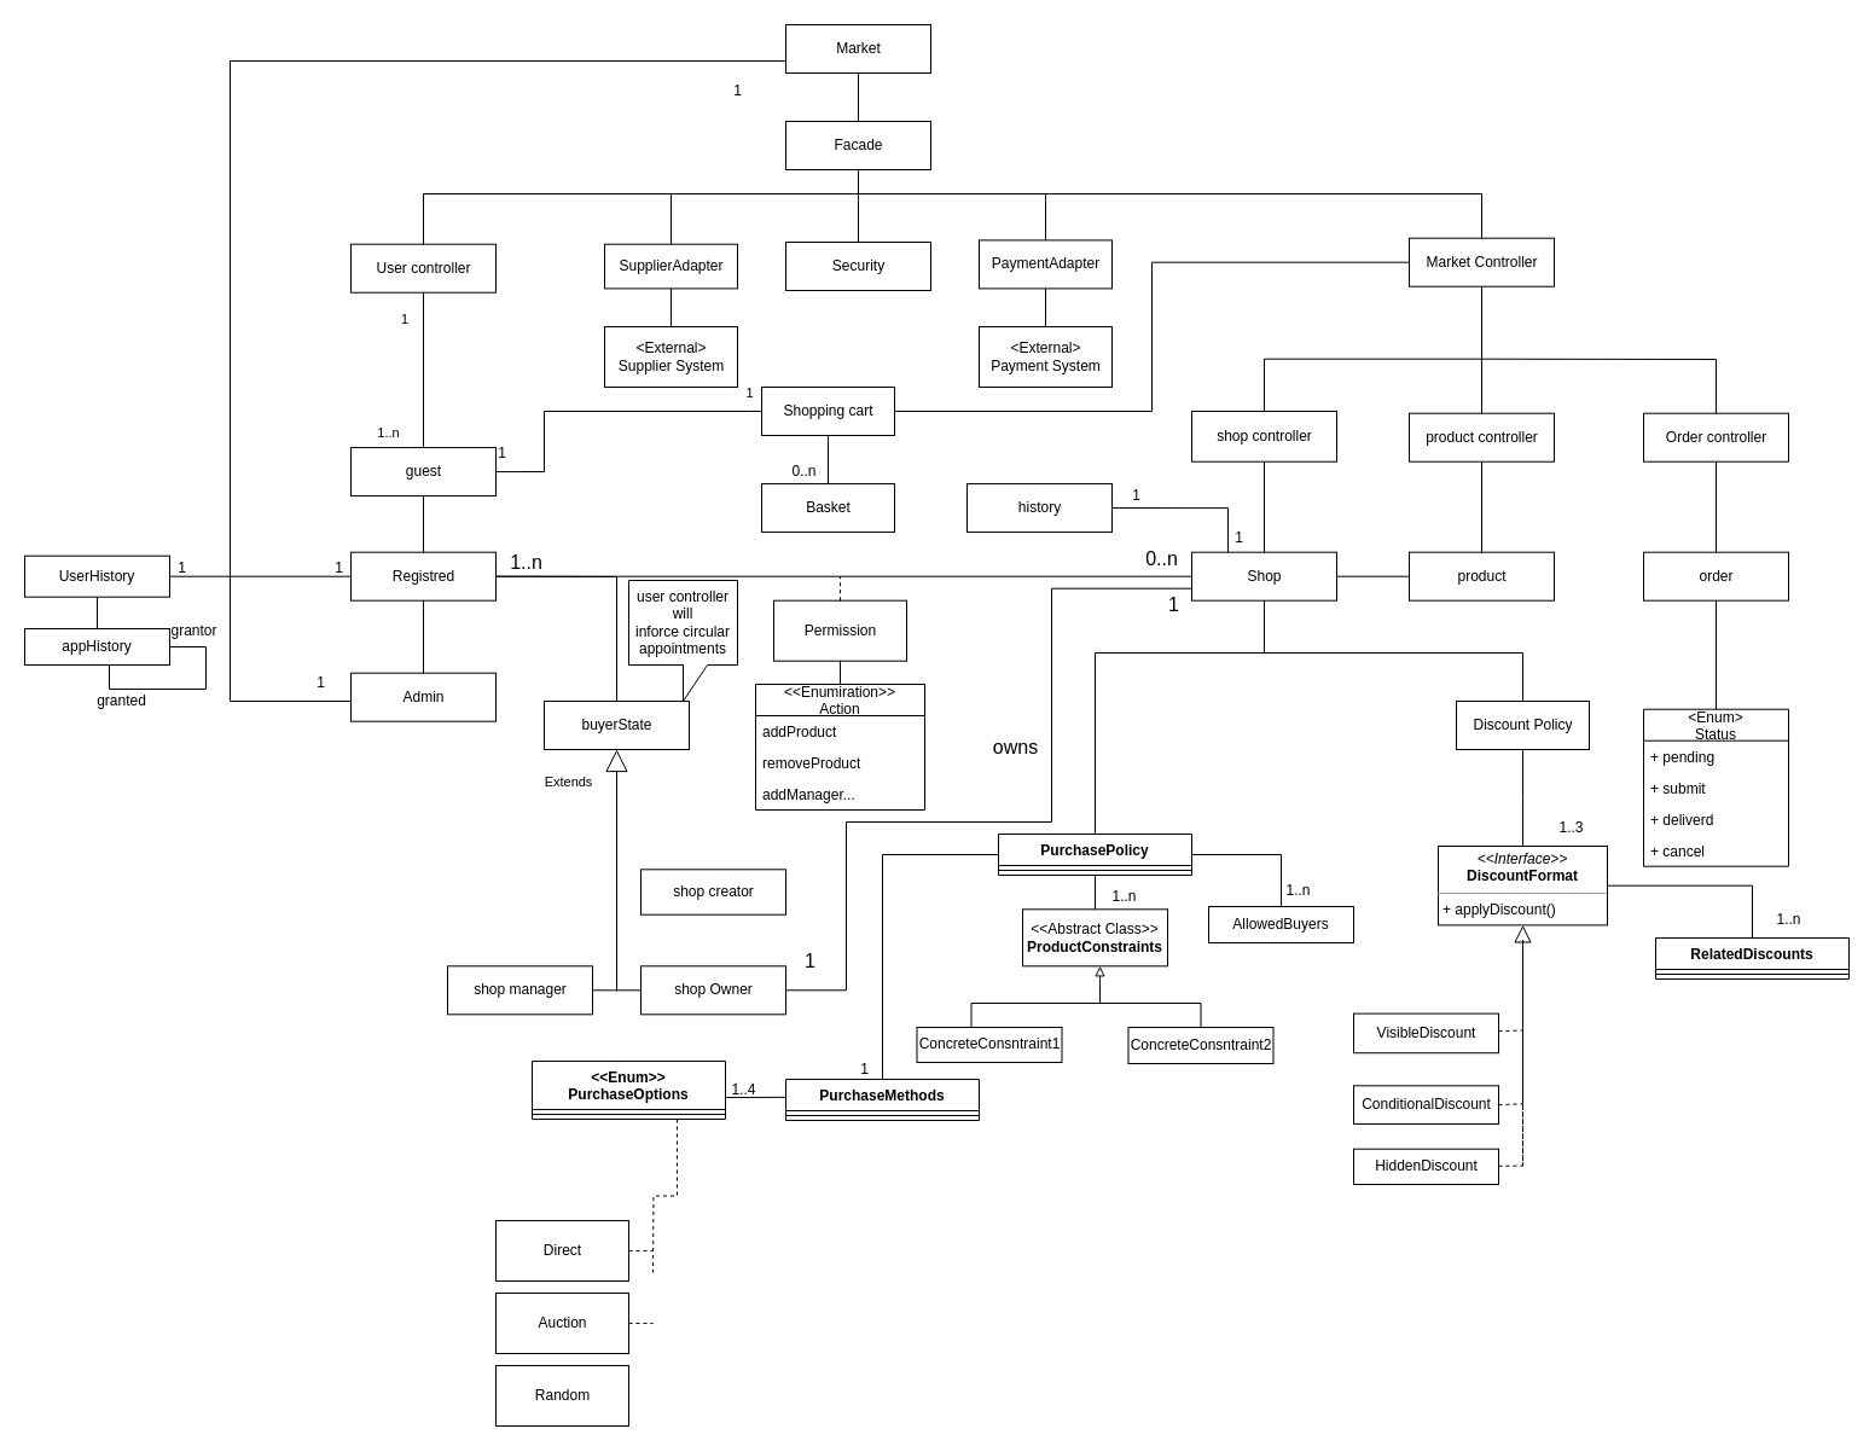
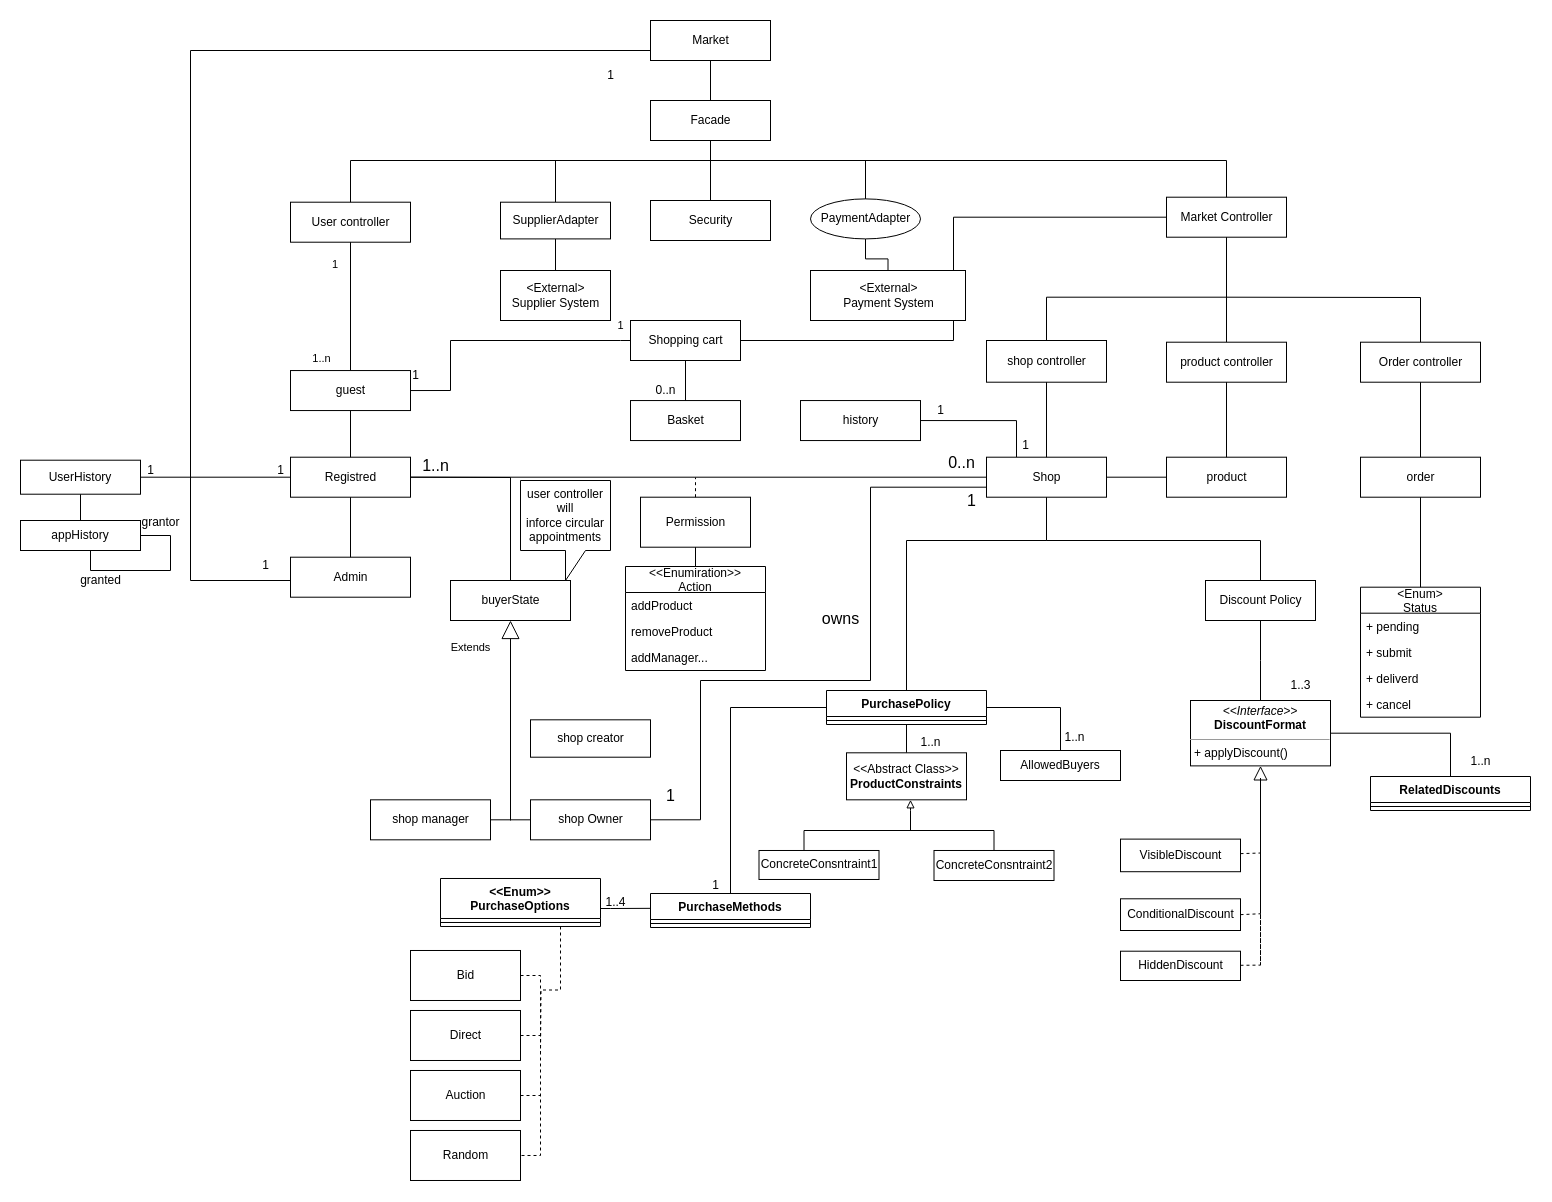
- <mxCell id="89" value="PaymentAdapter" style="html=1;" parent="1" vertex="1"><mxGeometry x="810" y="198.4" width="110" height="40" as="geometry" /></mxCell>
+ <mxCell id="89" value="PaymentAdapter" style="ellipse;html=1;" parent="1" vertex="1"><mxGeometry x="810" y="198.4" width="110" height="40" as="geometry" /></mxCell>
- <mxCell id="86" value="&amp;lt;External&amp;gt;&lt;br&gt;Payment System" style="html=1;" parent="1" vertex="1"><mxGeometry x="810" y="270" width="110" height="50" as="geometry" /></mxCell>
+ <mxCell id="86" value="&amp;lt;External&amp;gt;&lt;br&gt;Payment System" style="html=1;" parent="1" vertex="1"><mxGeometry x="810" y="270" width="155" height="50" as="geometry" /></mxCell>
+ <mxCell id="106" value="Bid" style="html=1;" vertex="1" parent="1"><mxGeometry x="410" y="949.99" width="110" height="50" as="geometry" /></mxCell>
+ <mxCell id="105" style="edgeStyle=orthogonalEdgeStyle;rounded=0;orthogonalLoop=1;jettySize=auto;html=1;entryX=1;entryY=0.5;entryDx=0;entryDy=0;strokeWidth=1;startArrow=none;startFill=0;endArrow=none;endFill=0;startSize=7;endSize=9;dashed=1;" edge="1" parent="1" source="106" target="109"><mxGeometry relative="1" as="geometry"><Array as="points"><mxPoint x="540" y="974.99" /><mxPoint x="540" y="1154.99" /></Array></mxGeometry></mxCell>
